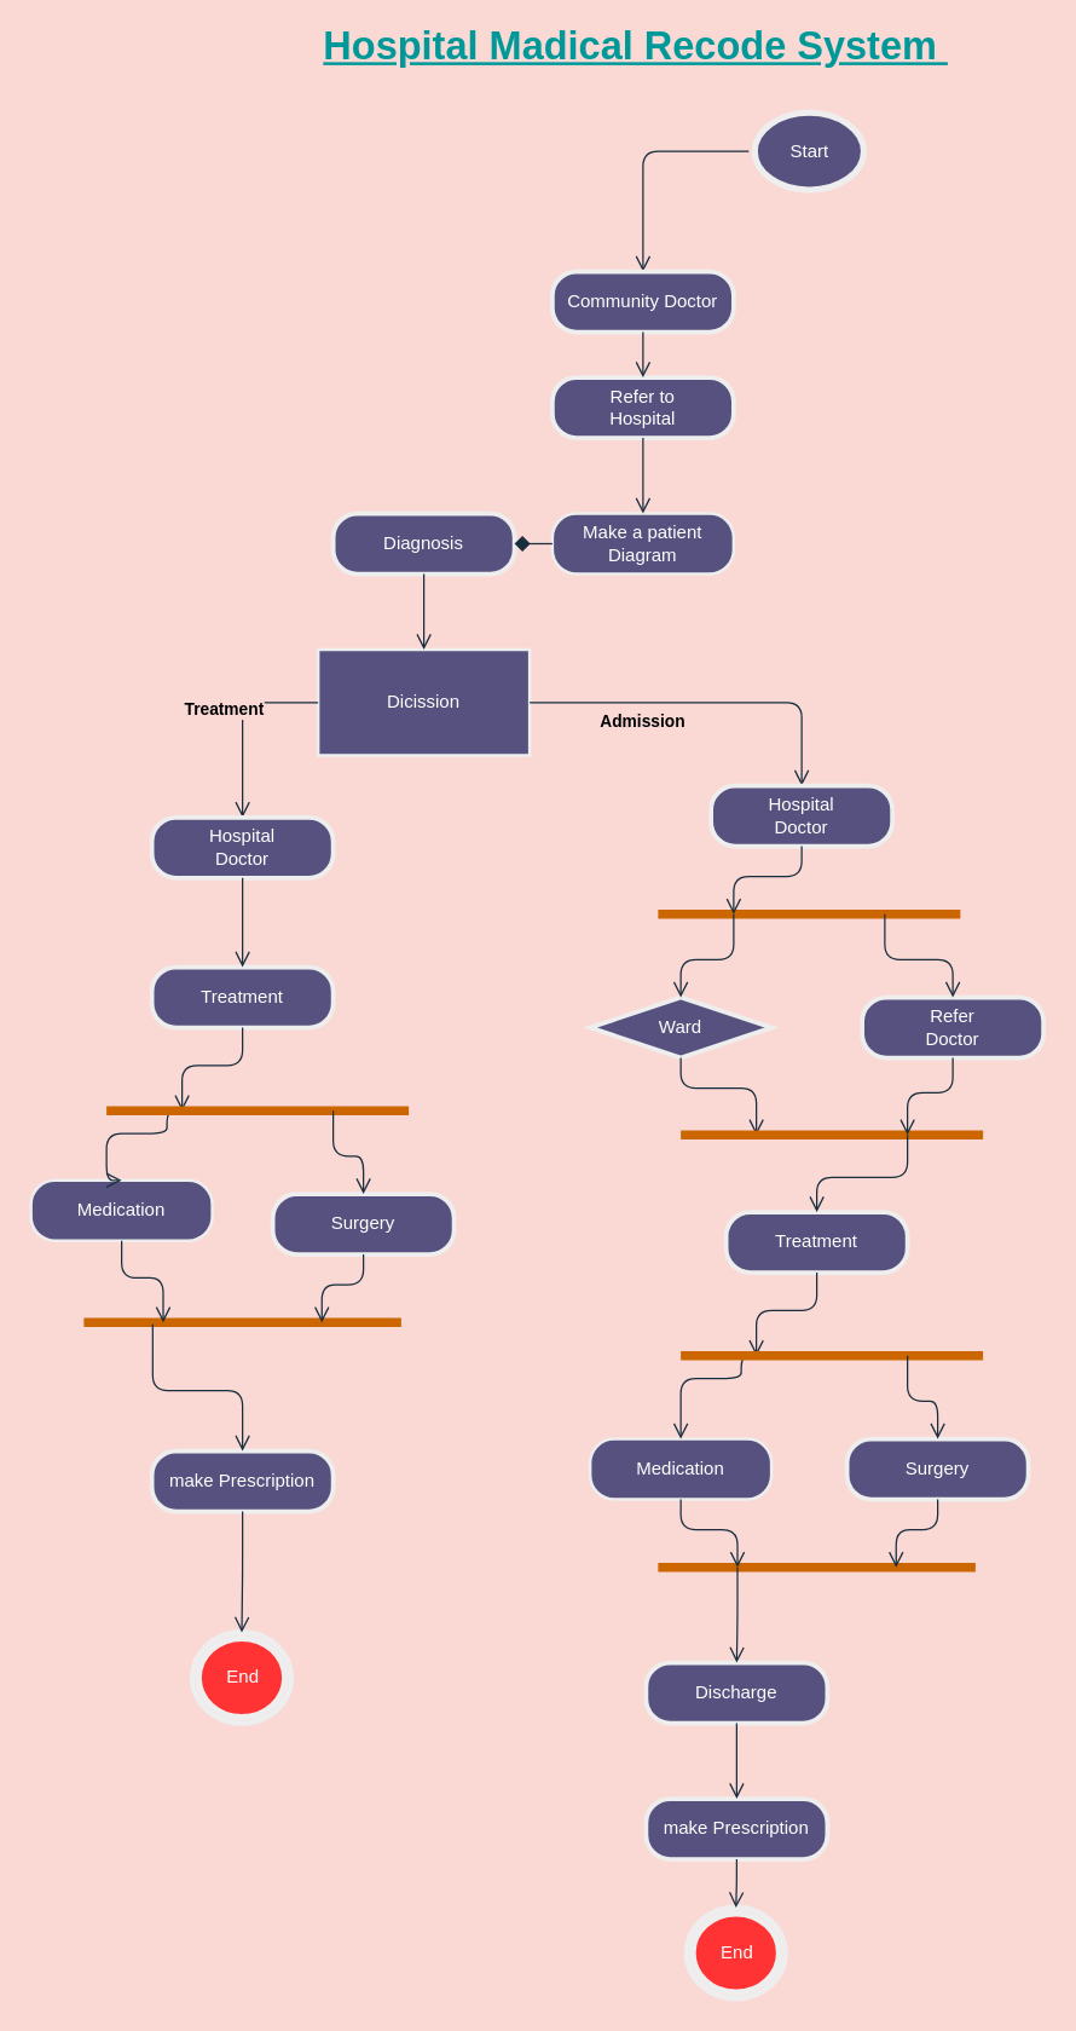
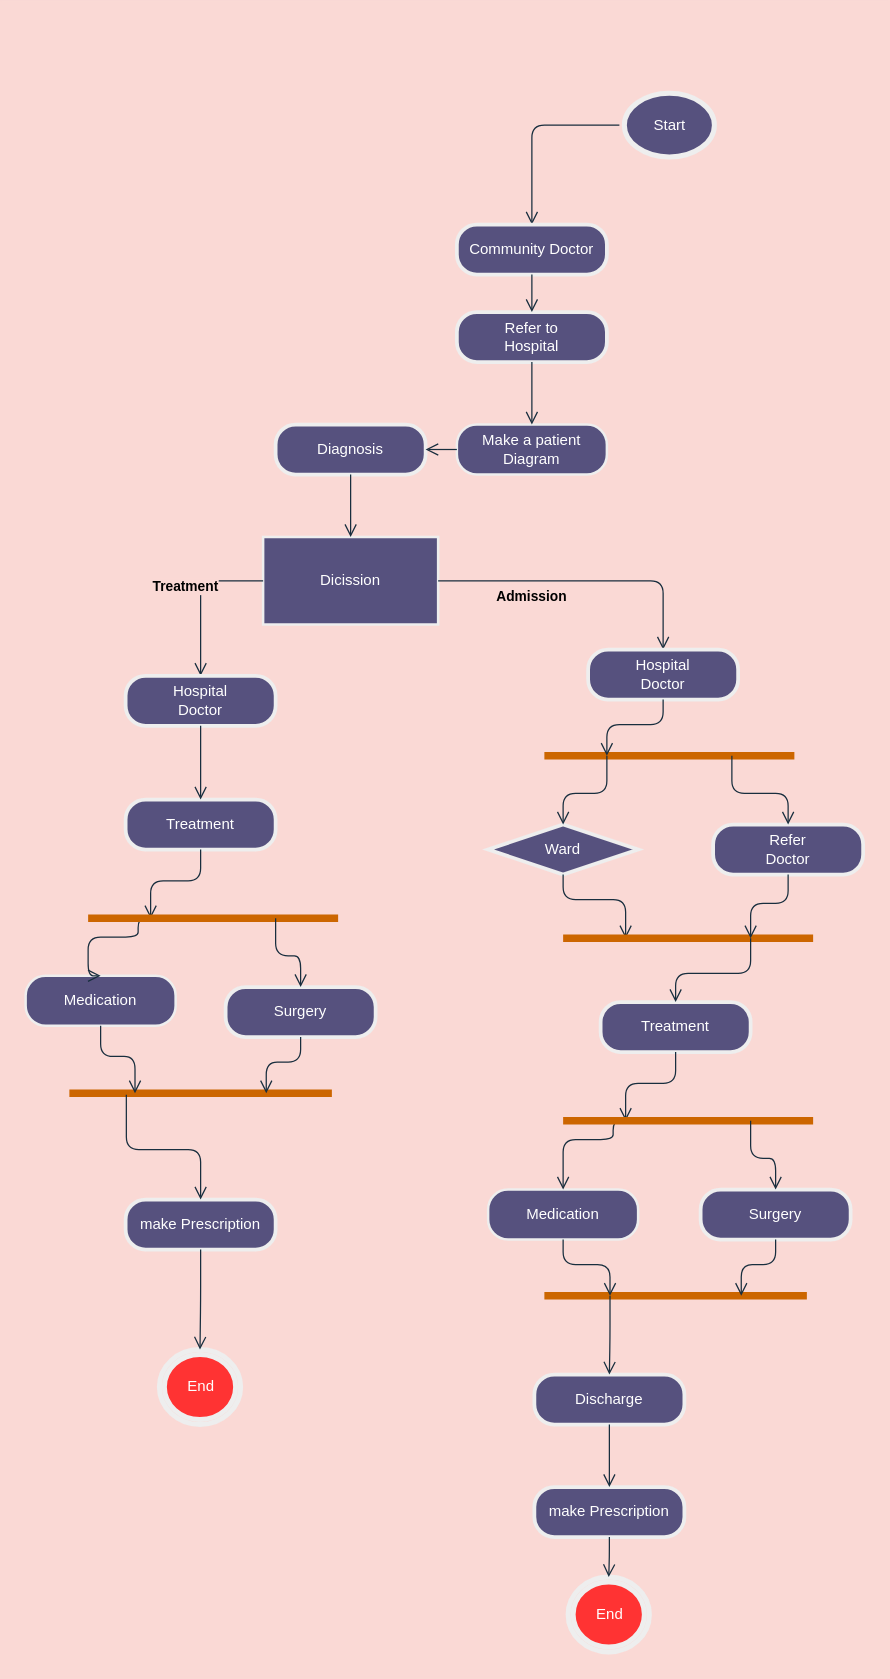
- <mxCell id="55" value="&lt;b&gt;&lt;font style=&quot;font-size: 26px&quot; color=&quot;#009999&quot;&gt;&lt;u&gt;Hospital Madical Recode System&amp;nbsp;&lt;/u&gt;&lt;/font&gt;&lt;/b&gt;" style="text;html=1;align=center;verticalAlign=middle;resizable=0;points=[];autosize=1;strokeColor=none;fontColor=#FFFFFF;" vertex="1" parent="1"><mxGeometry x="205" y="20" width="430" height="20" as="geometry" /></mxCell>
- <mxCell id="10" value="" style="edgeStyle=orthogonalEdgeStyle;html=1;verticalAlign=bottom;endArrow=diamond;endSize=8;strokeColor=#182E3E;entryX=1;entryY=0.5;entryDx=0;entryDy=0;exitX=0;exitY=0.5;exitDx=0;exitDy=0;labelBackgroundColor=#FAD9D5;" edge="1" parent="1" source="7" target="9"><mxGeometry relative="1" as="geometry"><mxPoint x="435" y="349" as="targetPoint" /><mxPoint x="435" y="299" as="sourcePoint" /></mxGeometry></mxCell>
+ <mxCell id="10" value="" style="edgeStyle=orthogonalEdgeStyle;html=1;verticalAlign=bottom;endArrow=open;endSize=8;strokeColor=#182E3E;entryX=1;entryY=0.5;entryDx=0;entryDy=0;exitX=0;exitY=0.5;exitDx=0;exitDy=0;labelBackgroundColor=#FAD9D5;" edge="1" parent="1" source="7" target="9"><mxGeometry relative="1" as="geometry"><mxPoint x="435" y="349" as="targetPoint" /><mxPoint x="435" y="299" as="sourcePoint" /></mxGeometry></mxCell>
